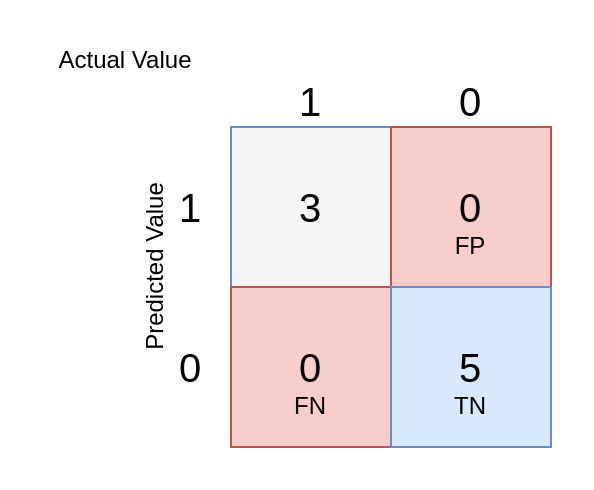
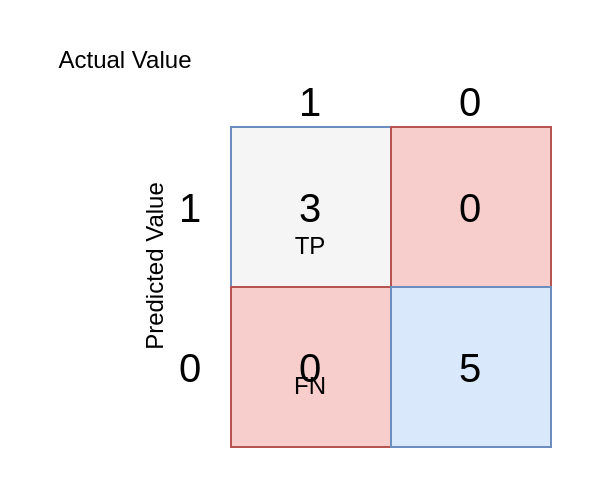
+ <mxCell id="12" value="TP" style="text;html=1;strokeColor=none;fillColor=none;align=center;verticalAlign=middle;whiteSpace=wrap;rounded=0;" vertex="1" parent="1"><mxGeometry x="135" y="113" width="40" height="20" as="geometry" /></mxCell>
- <mxCell id="13" value="FP" style="text;html=1;strokeColor=none;fillColor=none;align=center;verticalAlign=middle;whiteSpace=wrap;rounded=0;" vertex="1" parent="1"><mxGeometry x="215" y="113" width="40" height="20" as="geometry" /></mxCell>
- <mxCell id="14" value="FN" style="text;html=1;strokeColor=none;fillColor=none;align=center;verticalAlign=middle;whiteSpace=wrap;rounded=0;" vertex="1" parent="1"><mxGeometry x="135" y="193" width="40" height="20" as="geometry" /></mxCell>
+ <mxCell id="14" value="FN" style="text;html=1;strokeColor=none;fillColor=none;align=center;verticalAlign=middle;whiteSpace=wrap;rounded=0;" vertex="1" parent="1"><mxGeometry x="135" y="183" width="40" height="20" as="geometry" /></mxCell>
- <mxCell id="15" value="TN" style="text;html=1;strokeColor=none;fillColor=none;align=center;verticalAlign=middle;whiteSpace=wrap;rounded=0;" vertex="1" parent="1"><mxGeometry x="215" y="193" width="40" height="20" as="geometry" /></mxCell>
